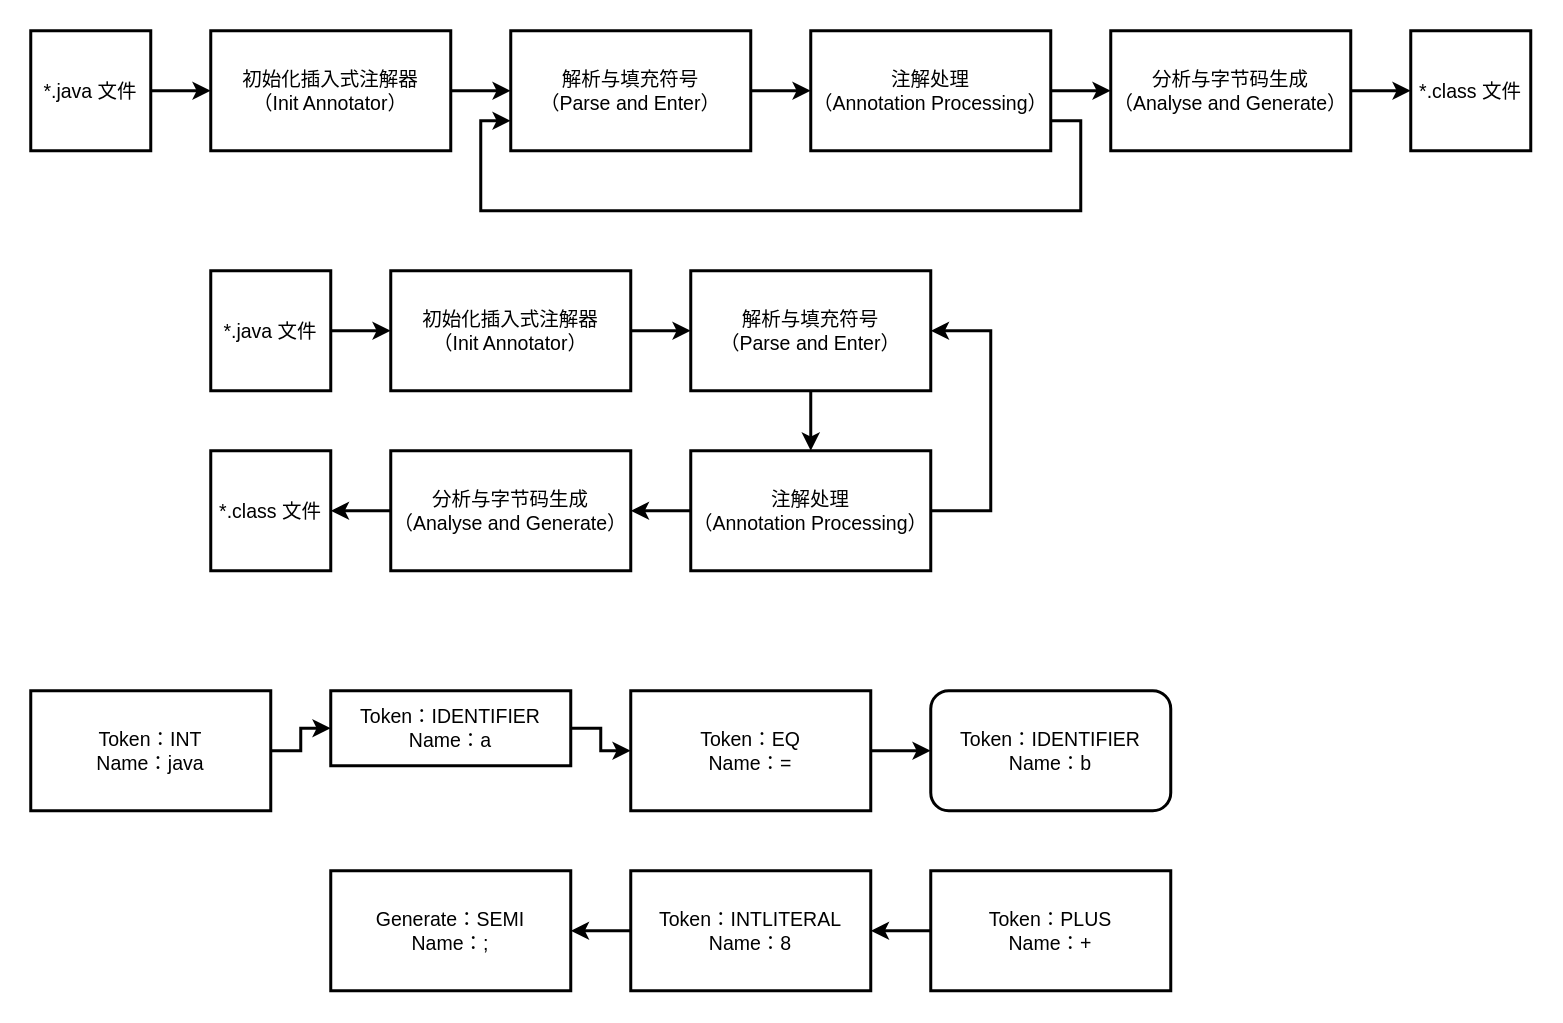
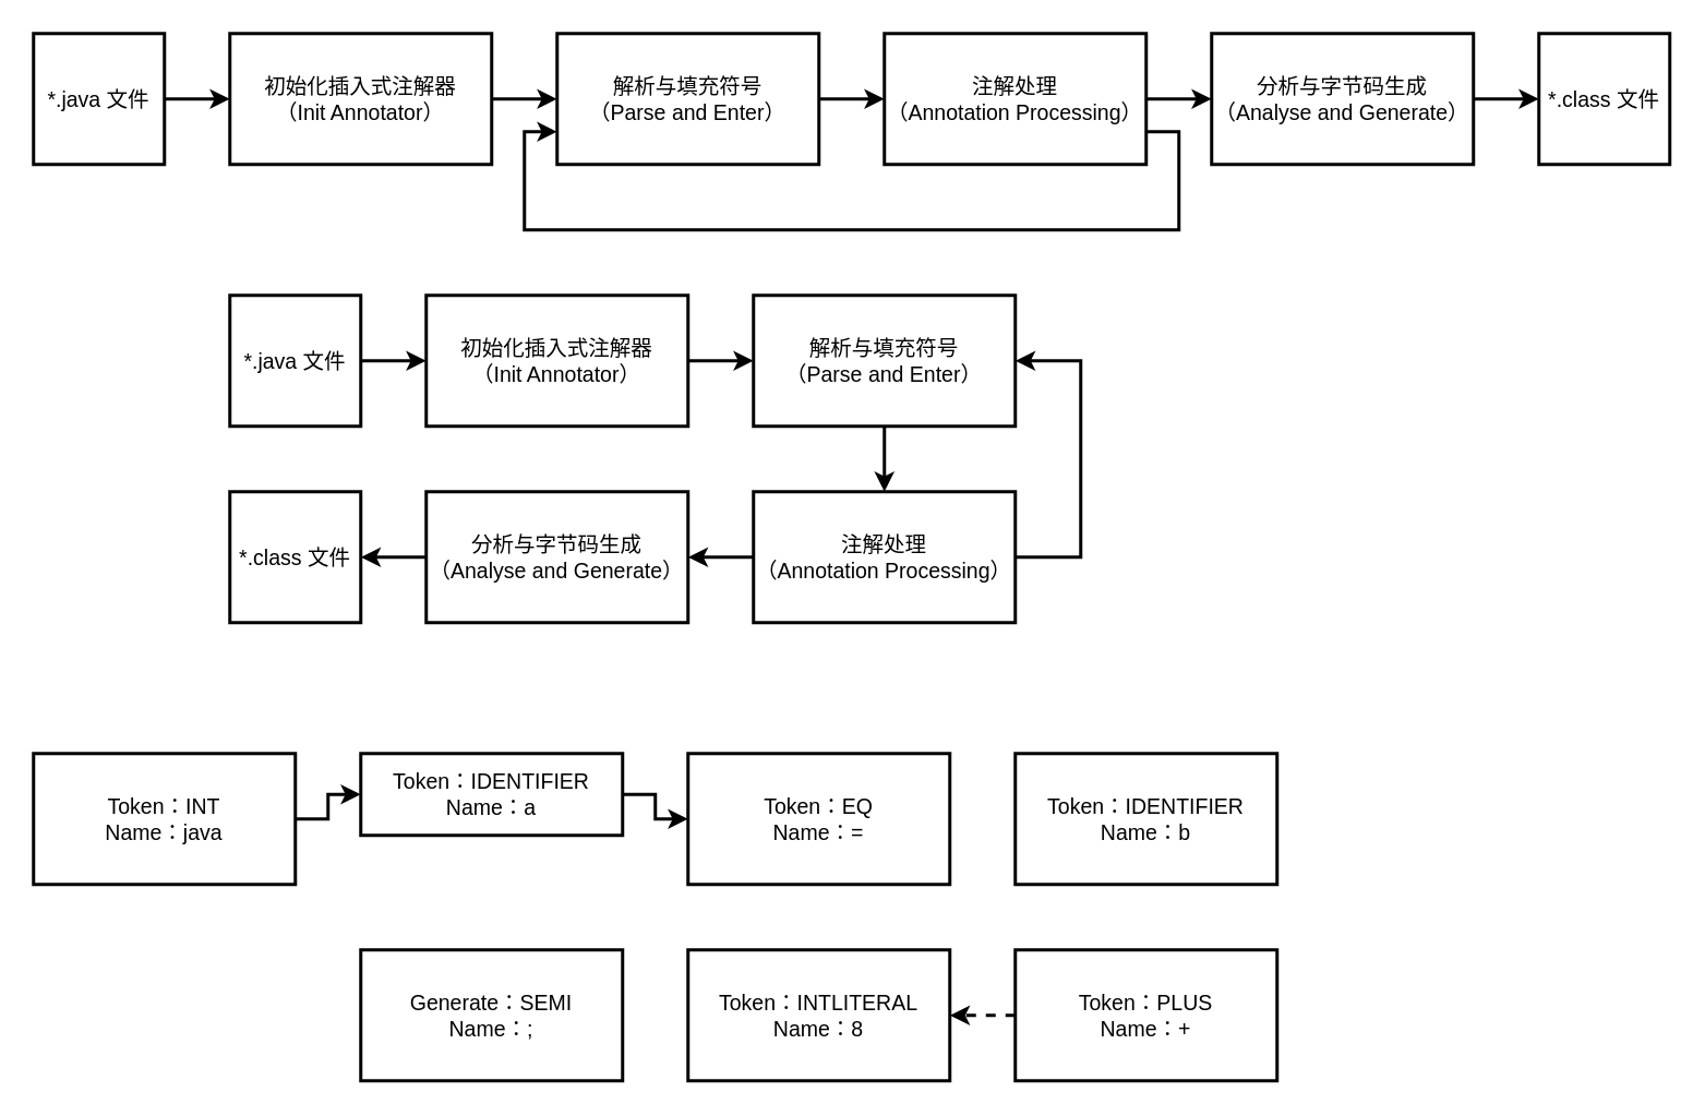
- <mxCell id="30" value="" style="edgeStyle=orthogonalEdgeStyle;rounded=0;orthogonalLoop=1;jettySize=auto;html=1;fontSize=13;strokeWidth=2;" edge="1" parent="1" source="31" target="32"><mxGeometry relative="1" as="geometry" /></mxCell>
- <mxCell id="32" value="Token：IDENTIFIER&lt;br&gt;Name：b" style="whiteSpace=wrap;html=1;fontSize=13;strokeWidth=2;rounded=1;" vertex="1" parent="1"><mxGeometry x="620" y="460" width="160" height="80" as="geometry" /></mxCell>
+ <mxCell id="32" value="Token：IDENTIFIER&lt;br&gt;Name：b" style="rounded=0;whiteSpace=wrap;html=1;fontSize=13;strokeWidth=2;" vertex="1" parent="1"><mxGeometry x="620" y="460" width="160" height="80" as="geometry" /></mxCell>
- <mxCell id="35" value="" style="edgeStyle=orthogonalEdgeStyle;rounded=0;orthogonalLoop=1;jettySize=auto;html=1;fontSize=13;strokeWidth=2;" edge="1" parent="1" source="36" target="37"><mxGeometry relative="1" as="geometry" /></mxCell>
- <mxCell id="33" value="" style="edgeStyle=orthogonalEdgeStyle;rounded=0;orthogonalLoop=1;jettySize=auto;html=1;fontSize=13;strokeWidth=2;" edge="1" parent="1" source="34" target="36"><mxGeometry relative="1" as="geometry" /></mxCell>
+ <mxCell id="33" value="" style="edgeStyle=orthogonalEdgeStyle;rounded=0;orthogonalLoop=1;jettySize=auto;html=1;fontSize=13;strokeWidth=2;dashed=1;" edge="1" parent="1" source="34" target="36"><mxGeometry relative="1" as="geometry" /></mxCell>
